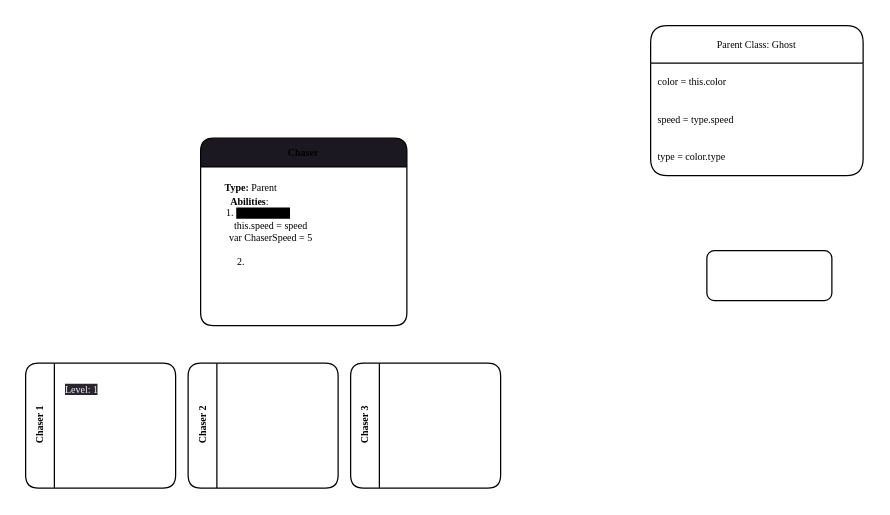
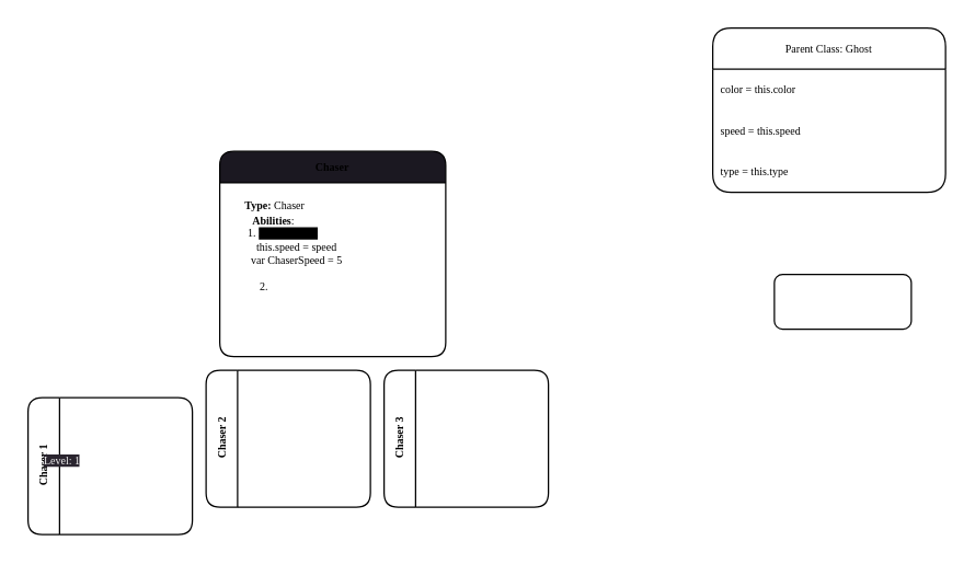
- <mxCell id="4" value="speed = type.speed" style="text;strokeColor=none;fillColor=none;align=left;verticalAlign=middle;spacingLeft=4;spacingRight=4;overflow=hidden;points=[[0,0.5],[1,0.5]];portConstraint=eastwest;rotatable=0;whiteSpace=wrap;html=1;rounded=1;shadow=0;glass=0;sketch=0;fontFamily=Lucida Console;fontSize=8;" vertex="1" parent="2"><mxGeometry y="60" width="170" height="30" as="geometry" /></mxCell>
+ <mxCell id="4" value="speed = this.speed" style="text;strokeColor=none;fillColor=none;align=left;verticalAlign=middle;spacingLeft=4;spacingRight=4;overflow=hidden;points=[[0,0.5],[1,0.5]];portConstraint=eastwest;rotatable=0;whiteSpace=wrap;html=1;rounded=1;shadow=0;glass=0;sketch=0;fontFamily=Lucida Console;fontSize=8;" vertex="1" parent="2"><mxGeometry y="60" width="170" height="30" as="geometry" /></mxCell>
- <mxCell id="5" value="type = color.type" style="text;strokeColor=none;fillColor=none;align=left;verticalAlign=middle;spacingLeft=4;spacingRight=4;overflow=hidden;points=[[0,0.5],[1,0.5]];portConstraint=eastwest;rotatable=0;whiteSpace=wrap;html=1;rounded=1;shadow=0;glass=0;sketch=0;fontFamily=Lucida Console;fontSize=8;" vertex="1" parent="2"><mxGeometry y="90" width="170" height="30" as="geometry" /></mxCell>
+ <mxCell id="5" value="type = this.type" style="text;strokeColor=none;fillColor=none;align=left;verticalAlign=middle;spacingLeft=4;spacingRight=4;overflow=hidden;points=[[0,0.5],[1,0.5]];portConstraint=eastwest;rotatable=0;whiteSpace=wrap;html=1;rounded=1;shadow=0;glass=0;sketch=0;fontFamily=Lucida Console;fontSize=8;" vertex="1" parent="2"><mxGeometry y="90" width="170" height="30" as="geometry" /></mxCell>
- <mxCell id="13" value="&lt;b&gt;Type:&lt;/b&gt; Parent" style="text;html=1;align=center;verticalAlign=middle;resizable=0;points=[];autosize=1;strokeColor=none;fillColor=none;fontSize=8;fontFamily=Lucida Console;" vertex="1" parent="11"><mxGeometry y="30" width="80" height="20" as="geometry" /></mxCell>
+ <mxCell id="13" value="&lt;b&gt;Type:&lt;/b&gt; Chaser" style="text;html=1;align=center;verticalAlign=middle;resizable=0;points=[];autosize=1;strokeColor=none;fillColor=none;fontSize=8;fontFamily=Lucida Console;" vertex="1" parent="11"><mxGeometry y="30" width="80" height="20" as="geometry" /></mxCell>
- <mxCell id="7" value="&lt;span style=&quot;color: rgb(240, 240, 240); font-family: &amp;quot;Lucida Console&amp;quot;; font-size: 8px; font-style: normal; font-variant-ligatures: normal; font-variant-caps: normal; font-weight: 400; letter-spacing: normal; orphans: 2; text-align: center; text-indent: 0px; text-transform: none; widows: 2; word-spacing: 0px; -webkit-text-stroke-width: 0px; background-color: rgb(42, 37, 47); text-decoration-thickness: initial; text-decoration-style: initial; text-decoration-color: initial; float: none; display: inline !important;&quot;&gt;Level: 1&lt;/span&gt;" style="text;whiteSpace=wrap;html=1;fontSize=8;fontFamily=Lucida Console;" vertex="1" parent="6"><mxGeometry x="30" y="10" width="90" height="30" as="geometry" /></mxCell>
+ <mxCell id="7" value="&lt;span style=&quot;color: rgb(240, 240, 240); font-family: &amp;quot;Lucida Console&amp;quot;; font-size: 8px; font-style: normal; font-variant-ligatures: normal; font-variant-caps: normal; font-weight: 400; letter-spacing: normal; orphans: 2; text-align: center; text-indent: 0px; text-transform: none; widows: 2; word-spacing: 0px; -webkit-text-stroke-width: 0px; background-color: rgb(42, 37, 47); text-decoration-thickness: initial; text-decoration-style: initial; text-decoration-color: initial; float: none; display: inline !important;&quot;&gt;Level: 1&lt;/span&gt;" style="text;whiteSpace=wrap;html=1;fontSize=8;fontFamily=Lucida Console;" vertex="1" parent="6"><mxGeometry x="10" y="35" width="90" height="30" as="geometry" /></mxCell>
- <mxCell id="8" value="Chaser 2" style="swimlane;horizontal=0;whiteSpace=wrap;html=1;rounded=1;shadow=0;glass=0;sketch=0;fontFamily=Lucida Console;fontSize=8;" vertex="1" parent="1"><mxGeometry x="150" y="290" width="120" height="100" as="geometry" /></mxCell>
+ <mxCell id="8" value="Chaser 2" style="swimlane;horizontal=0;whiteSpace=wrap;html=1;rounded=1;shadow=0;glass=0;sketch=0;fontFamily=Lucida Console;fontSize=8;" vertex="1" parent="1"><mxGeometry x="150" y="270" width="120" height="100" as="geometry" /></mxCell>
- <mxCell id="9" value="Chaser 3" style="swimlane;horizontal=0;whiteSpace=wrap;html=1;rounded=1;shadow=0;glass=0;sketch=0;fontFamily=Lucida Console;fontSize=8;" vertex="1" parent="1"><mxGeometry x="280" y="290" width="120" height="100" as="geometry" /></mxCell>
+ <mxCell id="9" value="Chaser 3" style="swimlane;horizontal=0;whiteSpace=wrap;html=1;rounded=1;shadow=0;glass=0;sketch=0;fontFamily=Lucida Console;fontSize=8;" vertex="1" parent="1"><mxGeometry x="280" y="270" width="120" height="100" as="geometry" /></mxCell>
